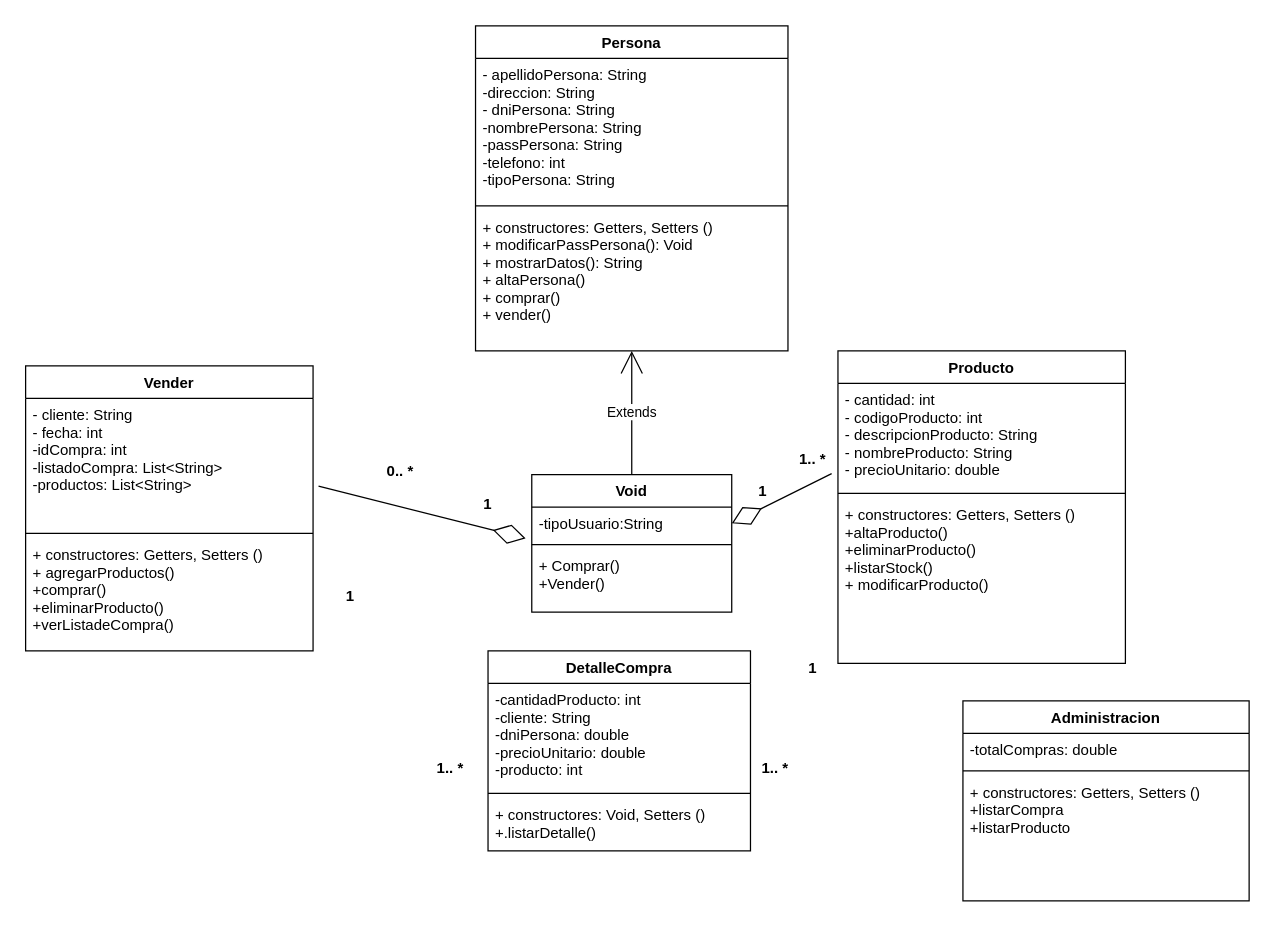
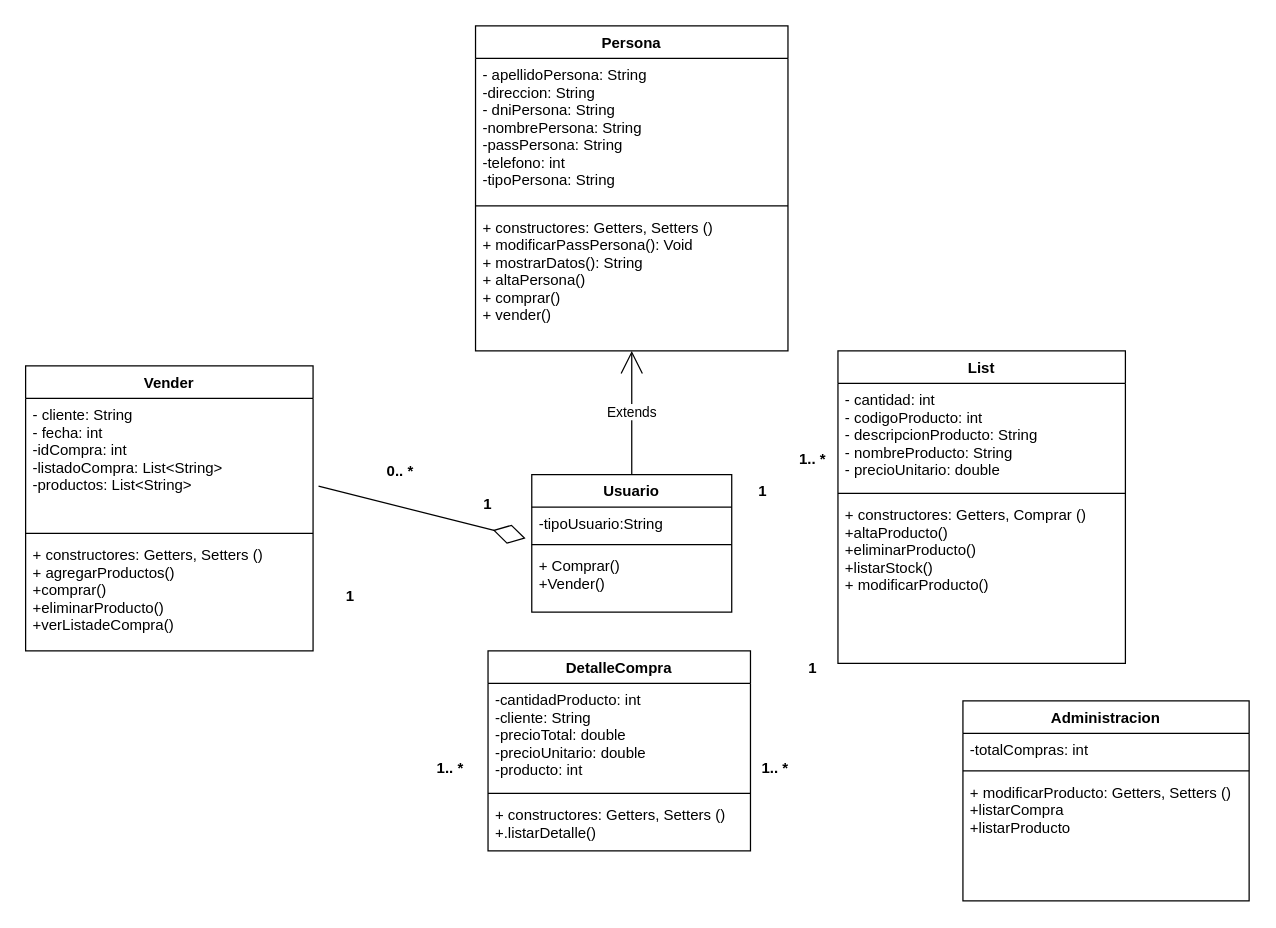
- <mxCell id="22" value="Producto" style="swimlane;fontStyle=1;align=center;verticalAlign=top;childLayout=stackLayout;horizontal=1;startSize=26;horizontalStack=0;resizeParent=1;resizeParentMax=0;resizeLast=0;collapsible=1;marginBottom=0;" vertex="1" parent="1"><mxGeometry x="670" y="280" width="230" height="250" as="geometry" /></mxCell>
+ <mxCell id="22" value="List" style="swimlane;fontStyle=1;align=center;verticalAlign=top;childLayout=stackLayout;horizontal=1;startSize=26;horizontalStack=0;resizeParent=1;resizeParentMax=0;resizeLast=0;collapsible=1;marginBottom=0;" vertex="1" parent="1"><mxGeometry x="670" y="280" width="230" height="250" as="geometry" /></mxCell>
- <mxCell id="10" value="Void" style="swimlane;fontStyle=1;align=center;verticalAlign=top;childLayout=stackLayout;horizontal=1;startSize=26;horizontalStack=0;resizeParent=1;resizeParentMax=0;resizeLast=0;collapsible=1;marginBottom=0;" vertex="1" parent="1"><mxGeometry x="425" y="379" width="160" height="110" as="geometry" /></mxCell>
+ <mxCell id="10" value="Usuario" style="swimlane;fontStyle=1;align=center;verticalAlign=top;childLayout=stackLayout;horizontal=1;startSize=26;horizontalStack=0;resizeParent=1;resizeParentMax=0;resizeLast=0;collapsible=1;marginBottom=0;" vertex="1" parent="1"><mxGeometry x="425" y="379" width="160" height="110" as="geometry" /></mxCell>
- <mxCell id="27" value="" style="endArrow=diamondThin;endFill=0;endSize=24;html=1;rounded=0;exitX=-0.022;exitY=0.859;exitDx=0;exitDy=0;exitPerimeter=0;entryX=1;entryY=0.5;entryDx=0;entryDy=0;" edge="1" parent="1" source="23" target="11"><mxGeometry width="160" relative="1" as="geometry"><mxPoint x="470" y="420" as="sourcePoint" /><mxPoint x="630" y="420" as="targetPoint" /></mxGeometry></mxCell>
- <mxCell id="25" value="+ constructores: Getters, Setters ()&#10;+altaProducto()&#10;+eliminarProducto()&#10;+listarStock()&#10;+ modificarProducto()" style="text;strokeColor=none;fillColor=none;align=left;verticalAlign=top;spacingLeft=4;spacingRight=4;overflow=hidden;rotatable=0;points=[[0,0.5],[1,0.5]];portConstraint=eastwest;" vertex="1" parent="22"><mxGeometry y="118" width="230" height="132" as="geometry" /></mxCell>
+ <mxCell id="25" value="+ constructores: Getters, Comprar ()&#10;+altaProducto()&#10;+eliminarProducto()&#10;+listarStock()&#10;+ modificarProducto()" style="text;strokeColor=none;fillColor=none;align=left;verticalAlign=top;spacingLeft=4;spacingRight=4;overflow=hidden;rotatable=0;points=[[0,0.5],[1,0.5]];portConstraint=eastwest;" vertex="1" parent="22"><mxGeometry y="118" width="230" height="132" as="geometry" /></mxCell>
- <mxCell id="15" value="-cantidadProducto: int&#10;-cliente: String&#10;-dniPersona: double&#10;-precioUnitario: double&#10;-producto: int" style="text;strokeColor=none;fillColor=none;align=left;verticalAlign=top;spacingLeft=4;spacingRight=4;overflow=hidden;rotatable=0;points=[[0,0.5],[1,0.5]];portConstraint=eastwest;" vertex="1" parent="14"><mxGeometry y="26" width="210" height="84" as="geometry" /></mxCell>
+ <mxCell id="15" value="-cantidadProducto: int&#10;-cliente: String&#10;-precioTotal: double&#10;-precioUnitario: double&#10;-producto: int" style="text;strokeColor=none;fillColor=none;align=left;verticalAlign=top;spacingLeft=4;spacingRight=4;overflow=hidden;rotatable=0;points=[[0,0.5],[1,0.5]];portConstraint=eastwest;" vertex="1" parent="14"><mxGeometry y="26" width="210" height="84" as="geometry" /></mxCell>
- <mxCell id="19" value="-totalCompras: double" style="text;strokeColor=none;fillColor=none;align=left;verticalAlign=top;spacingLeft=4;spacingRight=4;overflow=hidden;rotatable=0;points=[[0,0.5],[1,0.5]];portConstraint=eastwest;" vertex="1" parent="18"><mxGeometry y="26" width="229" height="26" as="geometry" /></mxCell>
+ <mxCell id="19" value="-totalCompras: int" style="text;strokeColor=none;fillColor=none;align=left;verticalAlign=top;spacingLeft=4;spacingRight=4;overflow=hidden;rotatable=0;points=[[0,0.5],[1,0.5]];portConstraint=eastwest;" vertex="1" parent="18"><mxGeometry y="26" width="229" height="26" as="geometry" /></mxCell>
- <mxCell id="21" value="+ constructores: Getters, Setters ()&#10;+listarCompra&#10;+listarProducto" style="text;strokeColor=none;fillColor=none;align=left;verticalAlign=top;spacingLeft=4;spacingRight=4;overflow=hidden;rotatable=0;points=[[0,0.5],[1,0.5]];portConstraint=eastwest;" vertex="1" parent="18"><mxGeometry y="60" width="229" height="100" as="geometry" /></mxCell>
+ <mxCell id="21" value="+ modificarProducto: Getters, Setters ()&#10;+listarCompra&#10;+listarProducto" style="text;strokeColor=none;fillColor=none;align=left;verticalAlign=top;spacingLeft=4;spacingRight=4;overflow=hidden;rotatable=0;points=[[0,0.5],[1,0.5]];portConstraint=eastwest;" vertex="1" parent="18"><mxGeometry y="60" width="229" height="100" as="geometry" /></mxCell>
- <mxCell id="17" value="+ constructores: Void, Setters ()&#10;+.listarDetalle()" style="text;strokeColor=none;fillColor=none;align=left;verticalAlign=top;spacingLeft=4;spacingRight=4;overflow=hidden;rotatable=0;points=[[0,0.5],[1,0.5]];portConstraint=eastwest;" vertex="1" parent="14"><mxGeometry y="118" width="210" height="42" as="geometry" /></mxCell>
+ <mxCell id="17" value="+ constructores: Getters, Setters ()&#10;+.listarDetalle()" style="text;strokeColor=none;fillColor=none;align=left;verticalAlign=top;spacingLeft=4;spacingRight=4;overflow=hidden;rotatable=0;points=[[0,0.5],[1,0.5]];portConstraint=eastwest;" vertex="1" parent="14"><mxGeometry y="118" width="210" height="42" as="geometry" /></mxCell>
